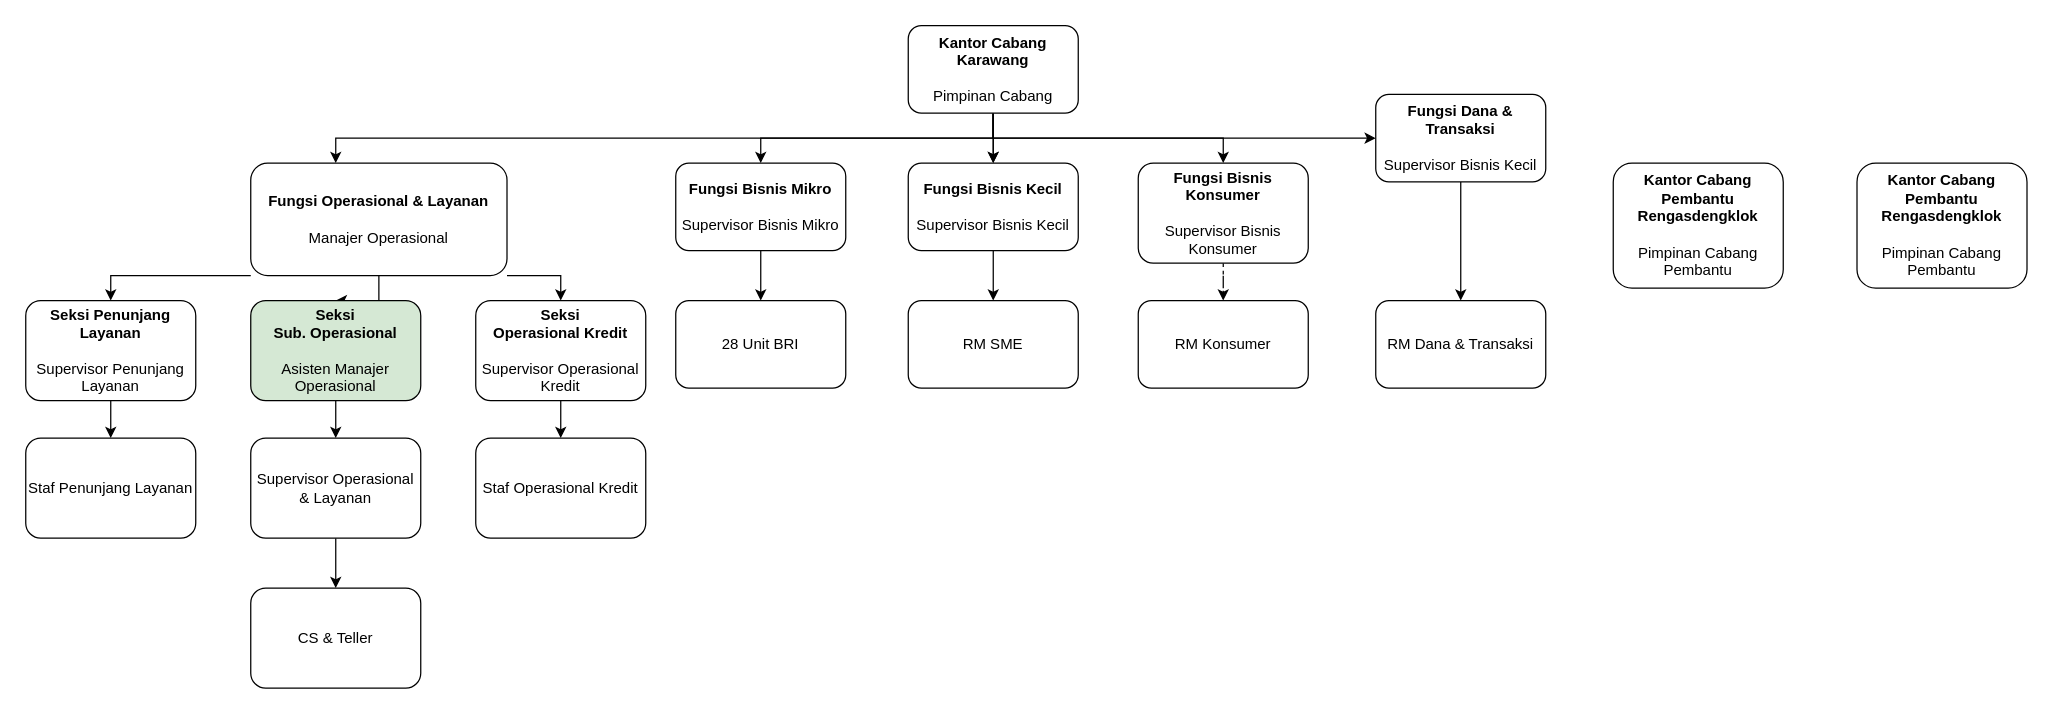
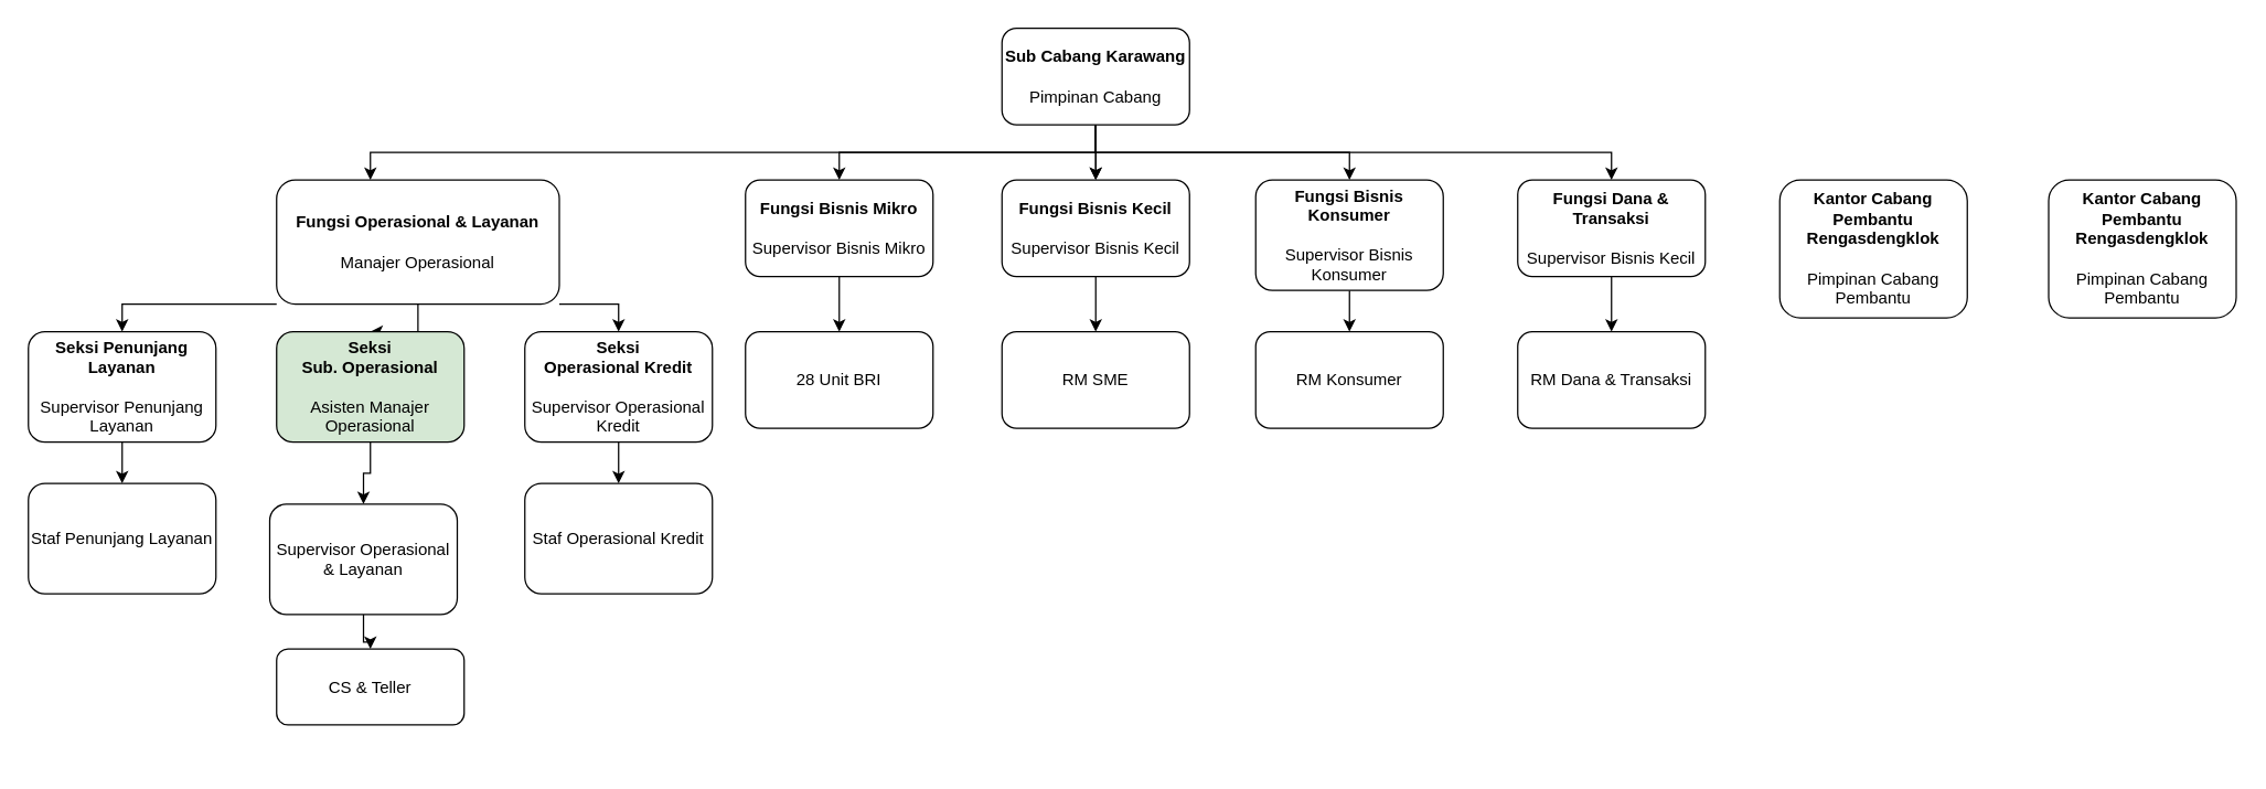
- <mxCell id="8" value="&lt;b&gt;Kantor Cabang Karawang&lt;/b&gt;&lt;div&gt;&lt;br&gt;&lt;/div&gt;&lt;div&gt;Pimpinan Cabang&lt;/div&gt;" style="rounded=1;whiteSpace=wrap;html=1;" vertex="1" parent="1"><mxGeometry x="726" y="20" width="136" height="70" as="geometry" /></mxCell>
+ <mxCell id="8" value="&lt;b&gt;Sub Cabang Karawang&lt;/b&gt;&lt;div&gt;&lt;br&gt;&lt;/div&gt;&lt;div&gt;Pimpinan Cabang&lt;/div&gt;" style="rounded=1;whiteSpace=wrap;html=1;" vertex="1" parent="1"><mxGeometry x="726" y="20" width="136" height="70" as="geometry" /></mxCell>
- <mxCell id="34" value="&lt;b&gt;Fungsi Dana &amp;amp; Transaksi&lt;/b&gt;&lt;div&gt;&lt;br&gt;&lt;/div&gt;&lt;div&gt;Supervisor Bisnis Kecil&lt;/div&gt;" style="rounded=1;whiteSpace=wrap;html=1;" vertex="1" parent="1"><mxGeometry x="1100" y="75" width="136" height="70" as="geometry" /></mxCell>
+ <mxCell id="34" value="&lt;b&gt;Fungsi Dana &amp;amp; Transaksi&lt;/b&gt;&lt;div&gt;&lt;br&gt;&lt;/div&gt;&lt;div&gt;Supervisor Bisnis Kecil&lt;/div&gt;" style="rounded=1;whiteSpace=wrap;html=1;" vertex="1" parent="1"><mxGeometry x="1100" y="130" width="136" height="70" as="geometry" /></mxCell>
- <mxCell id="30" value="" style="edgeStyle=orthogonalEdgeStyle;rounded=0;orthogonalLoop=1;jettySize=auto;html=1;dashed=1;" edge="1" parent="1" source="31" target="32"><mxGeometry relative="1" as="geometry" /></mxCell>
+ <mxCell id="30" value="" style="edgeStyle=orthogonalEdgeStyle;rounded=0;orthogonalLoop=1;jettySize=auto;html=1;" edge="1" parent="1" source="31" target="32"><mxGeometry relative="1" as="geometry" /></mxCell>
- <mxCell id="20" value="&lt;div&gt;Supervisor Operasional &amp;amp; Layanan&lt;br&gt;&lt;/div&gt;" style="rounded=1;whiteSpace=wrap;html=1;" vertex="1" parent="1"><mxGeometry x="200" y="350" width="136" height="80" as="geometry" /></mxCell>
+ <mxCell id="20" value="&lt;div&gt;Supervisor Operasional &amp;amp; Layanan&lt;br&gt;&lt;/div&gt;" style="rounded=1;whiteSpace=wrap;html=1;" vertex="1" parent="1"><mxGeometry x="195" y="365" width="136" height="80" as="geometry" /></mxCell>
- <mxCell id="21" value="&lt;div&gt;CS &amp;amp; Teller&lt;br&gt;&lt;/div&gt;" style="rounded=1;whiteSpace=wrap;html=1;" vertex="1" parent="1"><mxGeometry x="200" y="470" width="136" height="80" as="geometry" /></mxCell>
+ <mxCell id="21" value="&lt;div&gt;CS &amp;amp; Teller&lt;br&gt;&lt;/div&gt;" style="rounded=1;whiteSpace=wrap;html=1;" vertex="1" parent="1"><mxGeometry x="200" y="470" width="136" height="55" as="geometry" /></mxCell>
